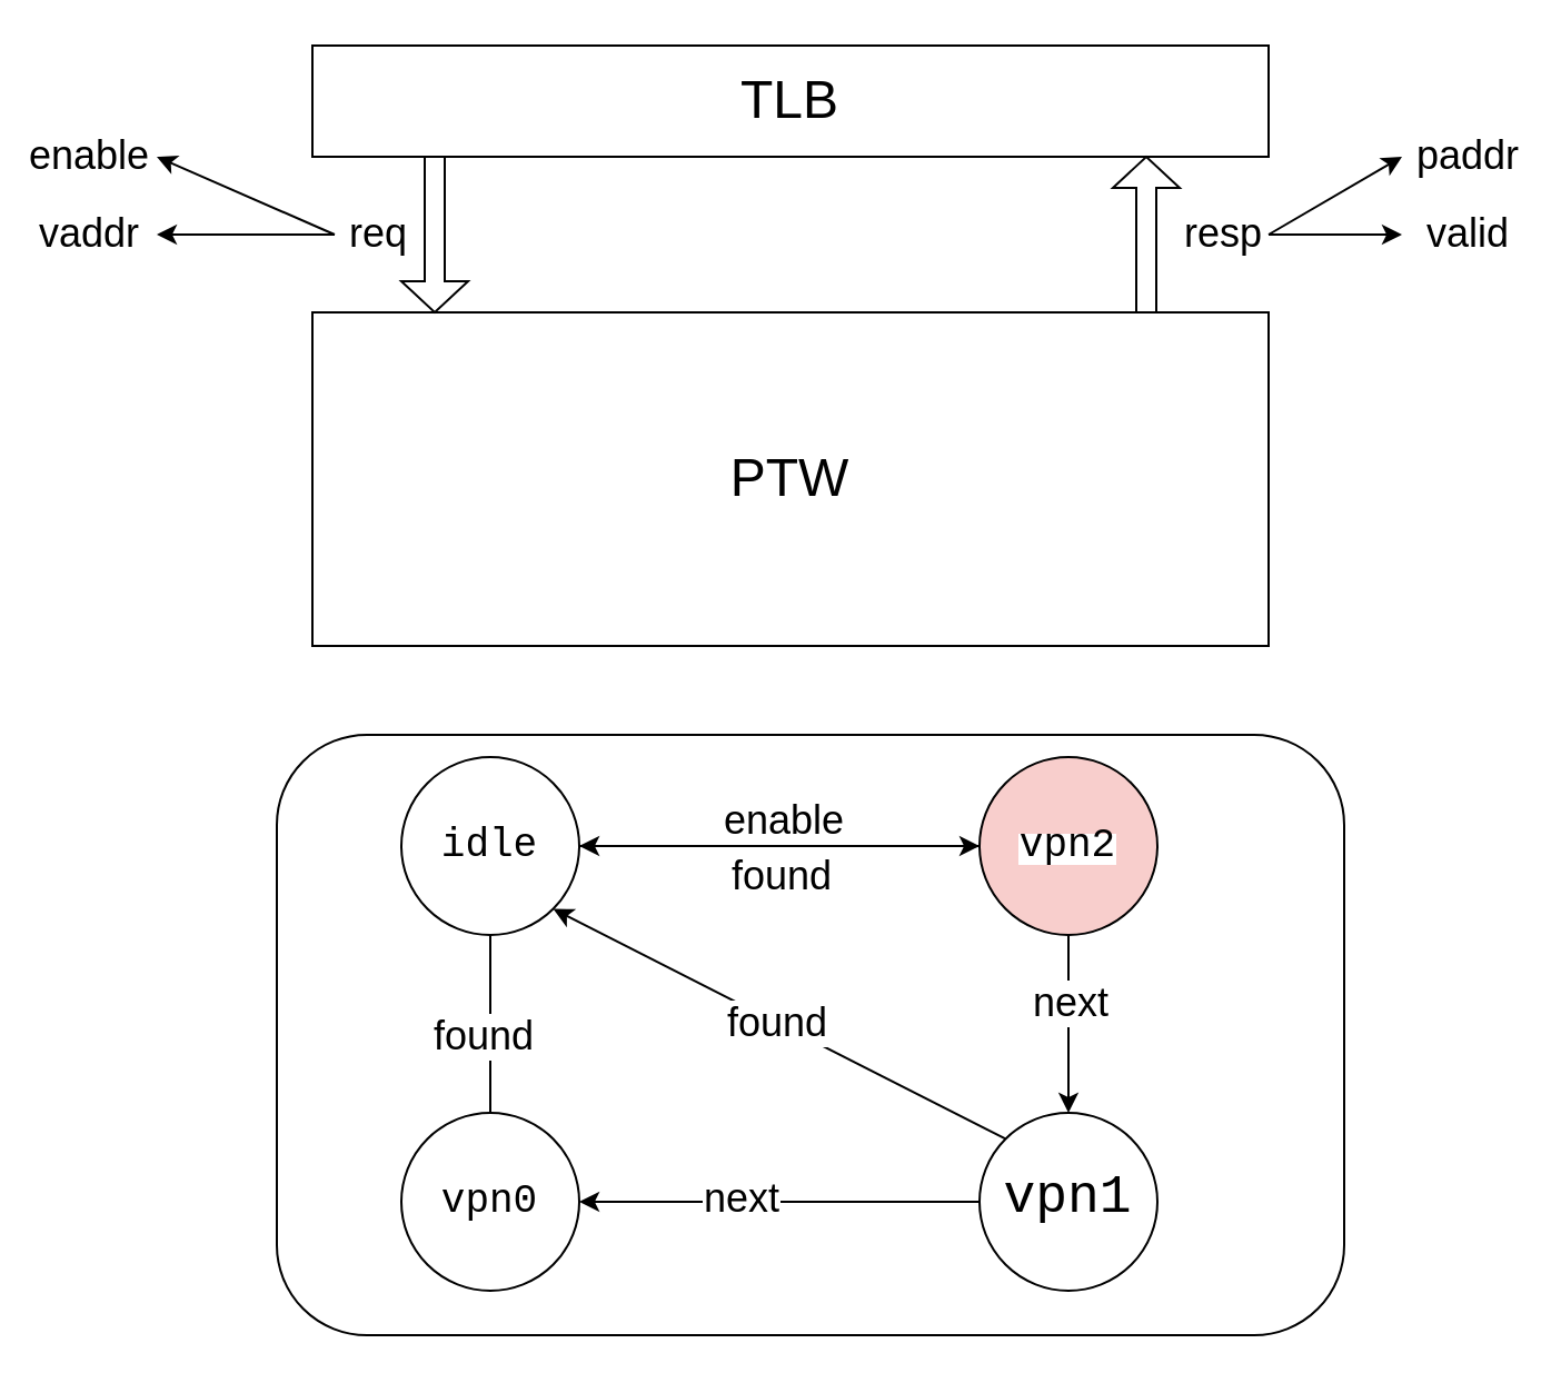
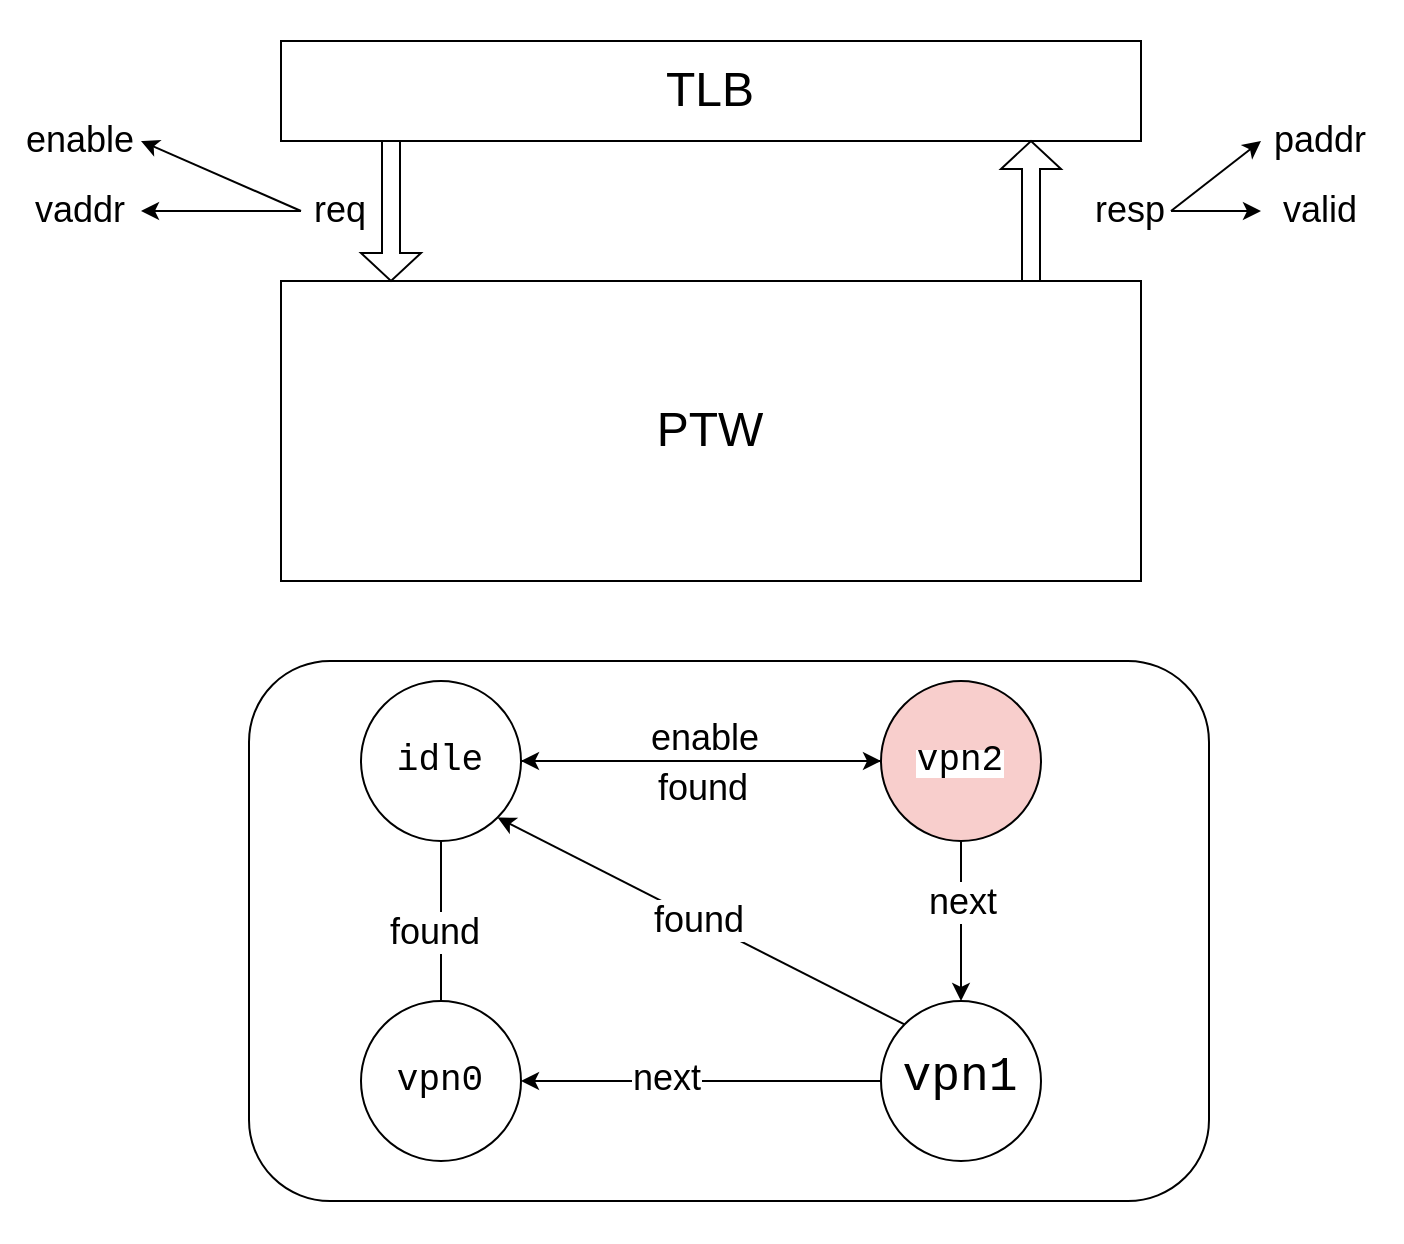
- <mxCell id="9" value="&lt;font style=&quot;font-size: 18px&quot;&gt;resp&lt;/font&gt;" style="text;html=1;strokeColor=none;fillColor=none;align=center;verticalAlign=middle;whiteSpace=wrap;rounded=0;" parent="1" vertex="1"><mxGeometry x="530" y="95" width="40" height="20" as="geometry" /></mxCell>
+ <mxCell id="9" value="&lt;font style=&quot;font-size: 18px&quot;&gt;resp&lt;/font&gt;" style="text;html=1;strokeColor=none;fillColor=none;align=center;verticalAlign=middle;whiteSpace=wrap;rounded=0;" parent="1" vertex="1"><mxGeometry x="545" y="95" width="40" height="20" as="geometry" /></mxCell>
